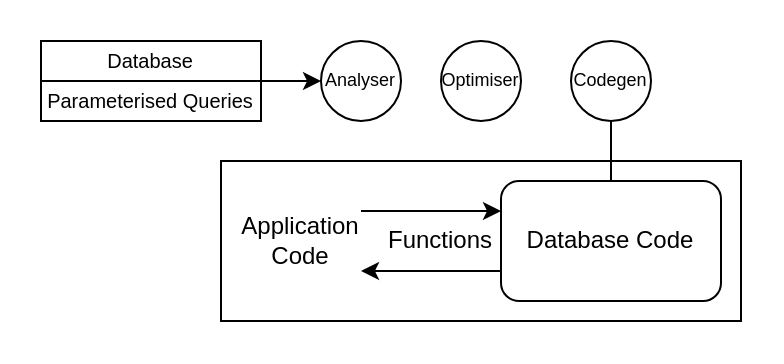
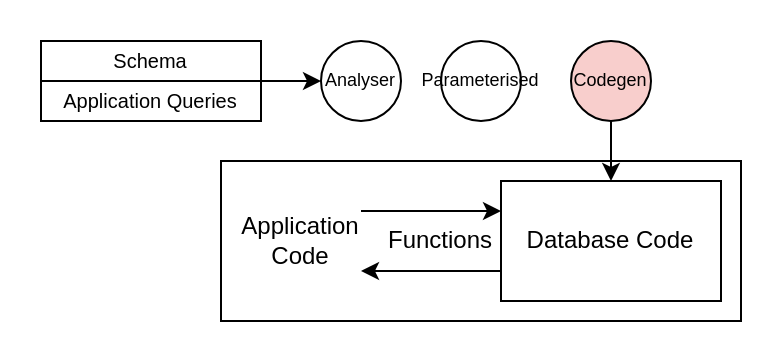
- <mxCell id="3" value="Database" style="rounded=0;whiteSpace=wrap;html=1;fontSize=10;" vertex="1" parent="1"><mxGeometry x="20" y="20" width="110" height="20" as="geometry" /></mxCell>
+ <mxCell id="3" value="Schema" style="rounded=0;whiteSpace=wrap;html=1;fontSize=10;" vertex="1" parent="1"><mxGeometry x="20" y="20" width="110" height="20" as="geometry" /></mxCell>
- <mxCell id="11" value="Optimiser" style="ellipse;whiteSpace=wrap;html=1;aspect=fixed;fontSize=9;" vertex="1" parent="1"><mxGeometry x="220" y="20" width="40" height="40" as="geometry" /></mxCell>
+ <mxCell id="11" value="Parameterised" style="ellipse;whiteSpace=wrap;html=1;aspect=fixed;fontSize=9;" vertex="1" parent="1"><mxGeometry x="220" y="20" width="40" height="40" as="geometry" /></mxCell>
- <mxCell id="14" value="Codegen" style="ellipse;whiteSpace=wrap;html=1;aspect=fixed;fontSize=9;" vertex="1" parent="1"><mxGeometry x="285" y="20" width="40" height="40" as="geometry" /></mxCell>
+ <mxCell id="14" value="Codegen" style="ellipse;whiteSpace=wrap;html=1;aspect=fixed;fontSize=9;fillColor=#f8cecc;" vertex="1" parent="1"><mxGeometry x="285" y="20" width="40" height="40" as="geometry" /></mxCell>
- <mxCell id="4" value="Parameterised Queries" style="rounded=0;whiteSpace=wrap;html=1;fontSize=10;" vertex="1" parent="1"><mxGeometry x="20" y="40" width="110" height="20" as="geometry" /></mxCell>
+ <mxCell id="4" value="Application Queries" style="rounded=0;whiteSpace=wrap;html=1;fontSize=10;" vertex="1" parent="1"><mxGeometry x="20" y="40" width="110" height="20" as="geometry" /></mxCell>
- <mxCell id="13" style="edgeStyle=orthogonalEdgeStyle;html=1;exitX=0.5;exitY=1;exitDx=0;exitDy=0;entryX=0.5;entryY=0;entryDx=0;entryDy=0;fontSize=10;endArrow=none;" edge="1" parent="1" source="14" target="7"><mxGeometry relative="1" as="geometry" /></mxCell>
+ <mxCell id="13" style="edgeStyle=orthogonalEdgeStyle;html=1;exitX=0.5;exitY=1;exitDx=0;exitDy=0;entryX=0.5;entryY=0;entryDx=0;entryDy=0;fontSize=10;" edge="1" parent="1" source="14" target="7"><mxGeometry relative="1" as="geometry" /></mxCell>
- <mxCell id="7" value="Database Code" style="whiteSpace=wrap;html=1;rounded=1;" vertex="1" parent="1"><mxGeometry x="250" y="90" width="110" height="60" as="geometry" /></mxCell>
+ <mxCell id="7" value="Database Code" style="rounded=0;whiteSpace=wrap;html=1;" vertex="1" parent="1"><mxGeometry x="250" y="90" width="110" height="60" as="geometry" /></mxCell>
